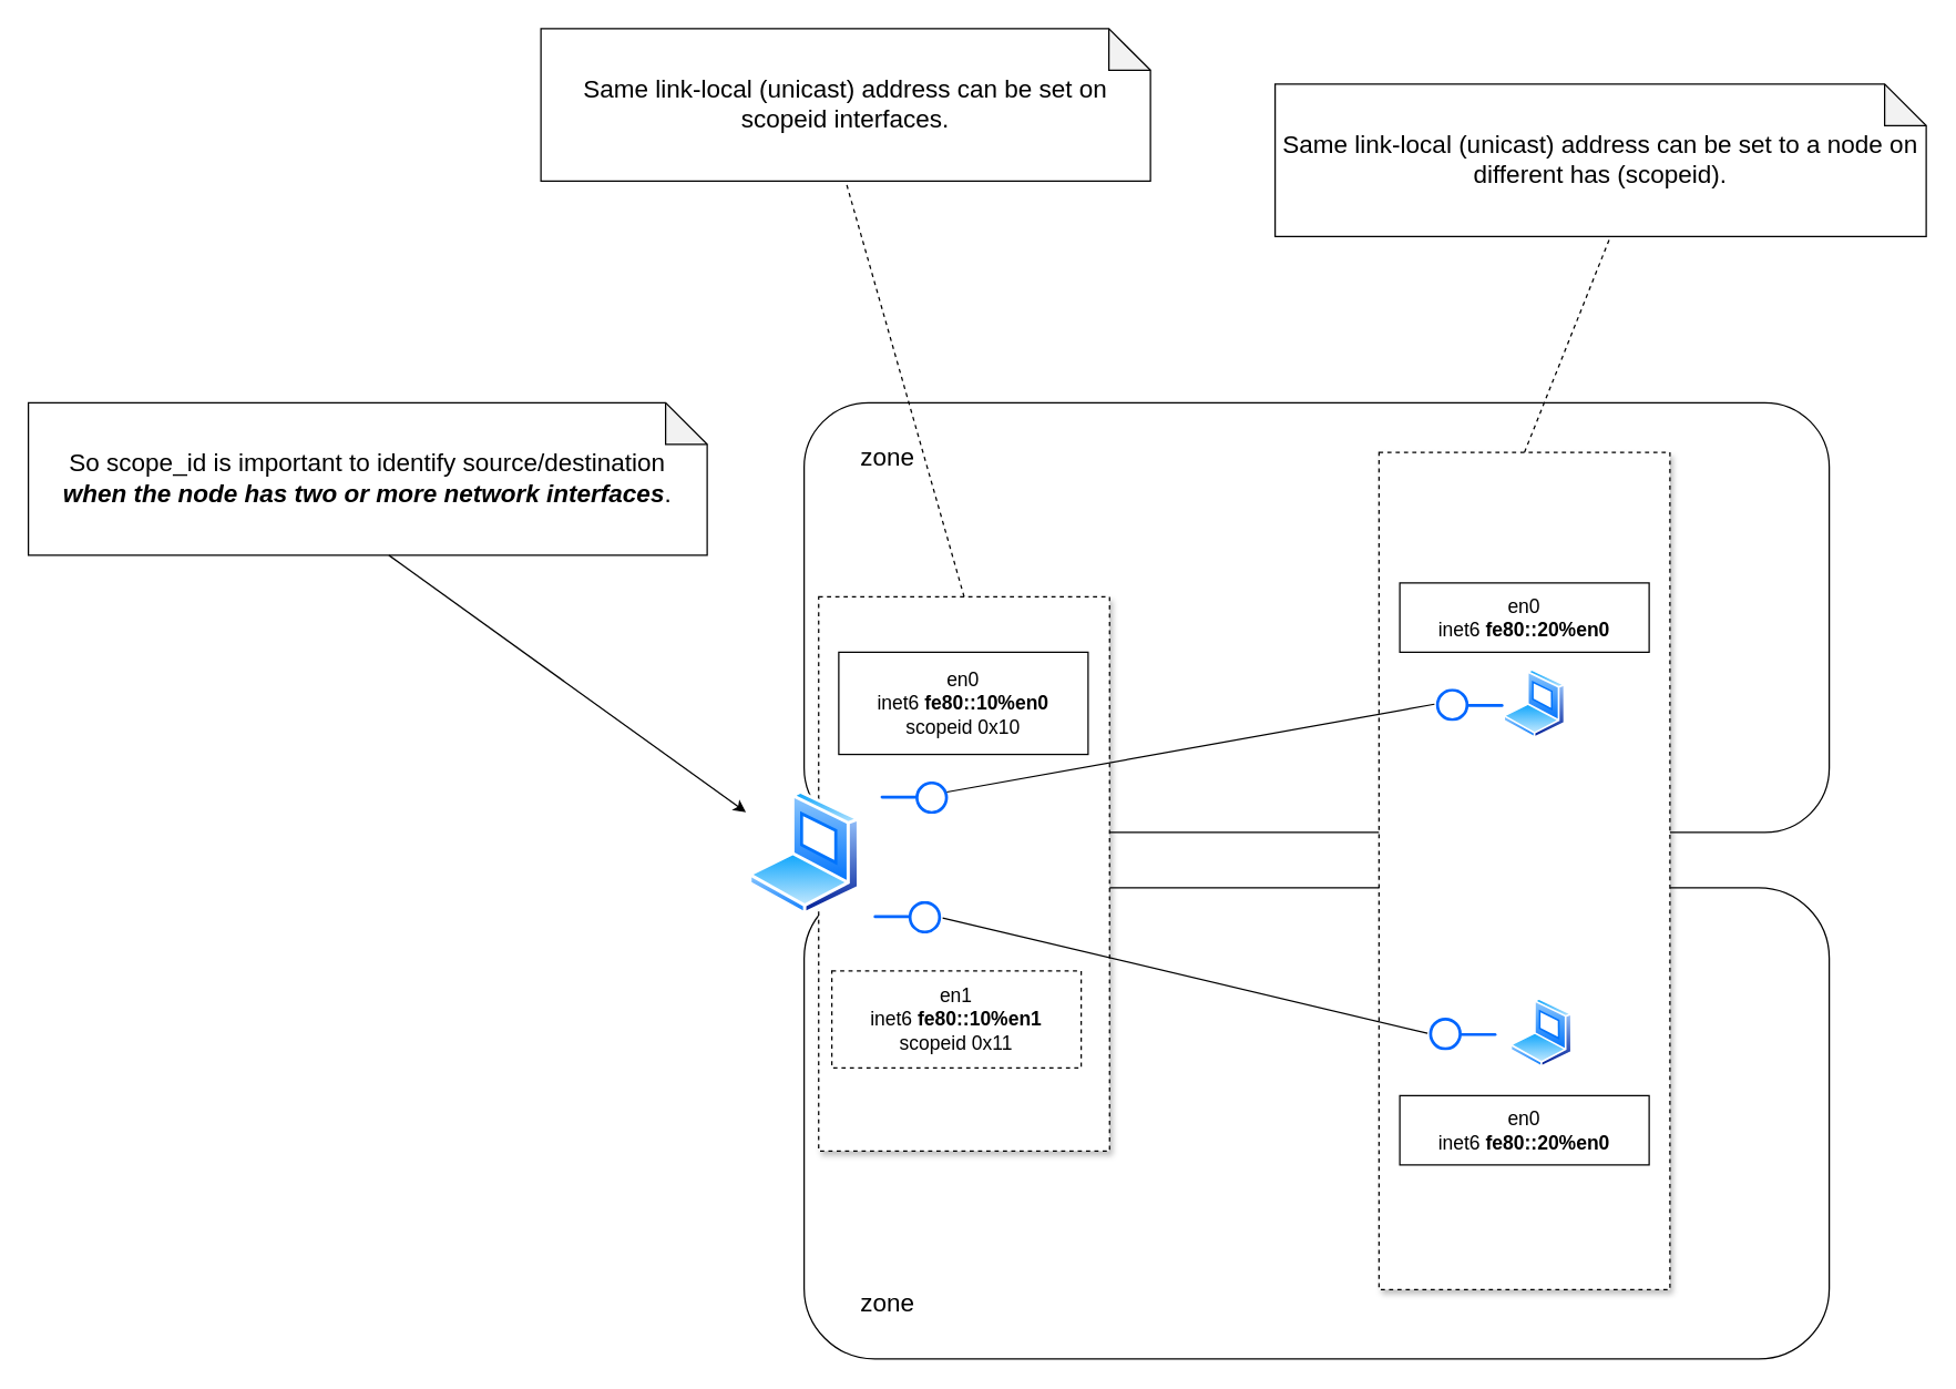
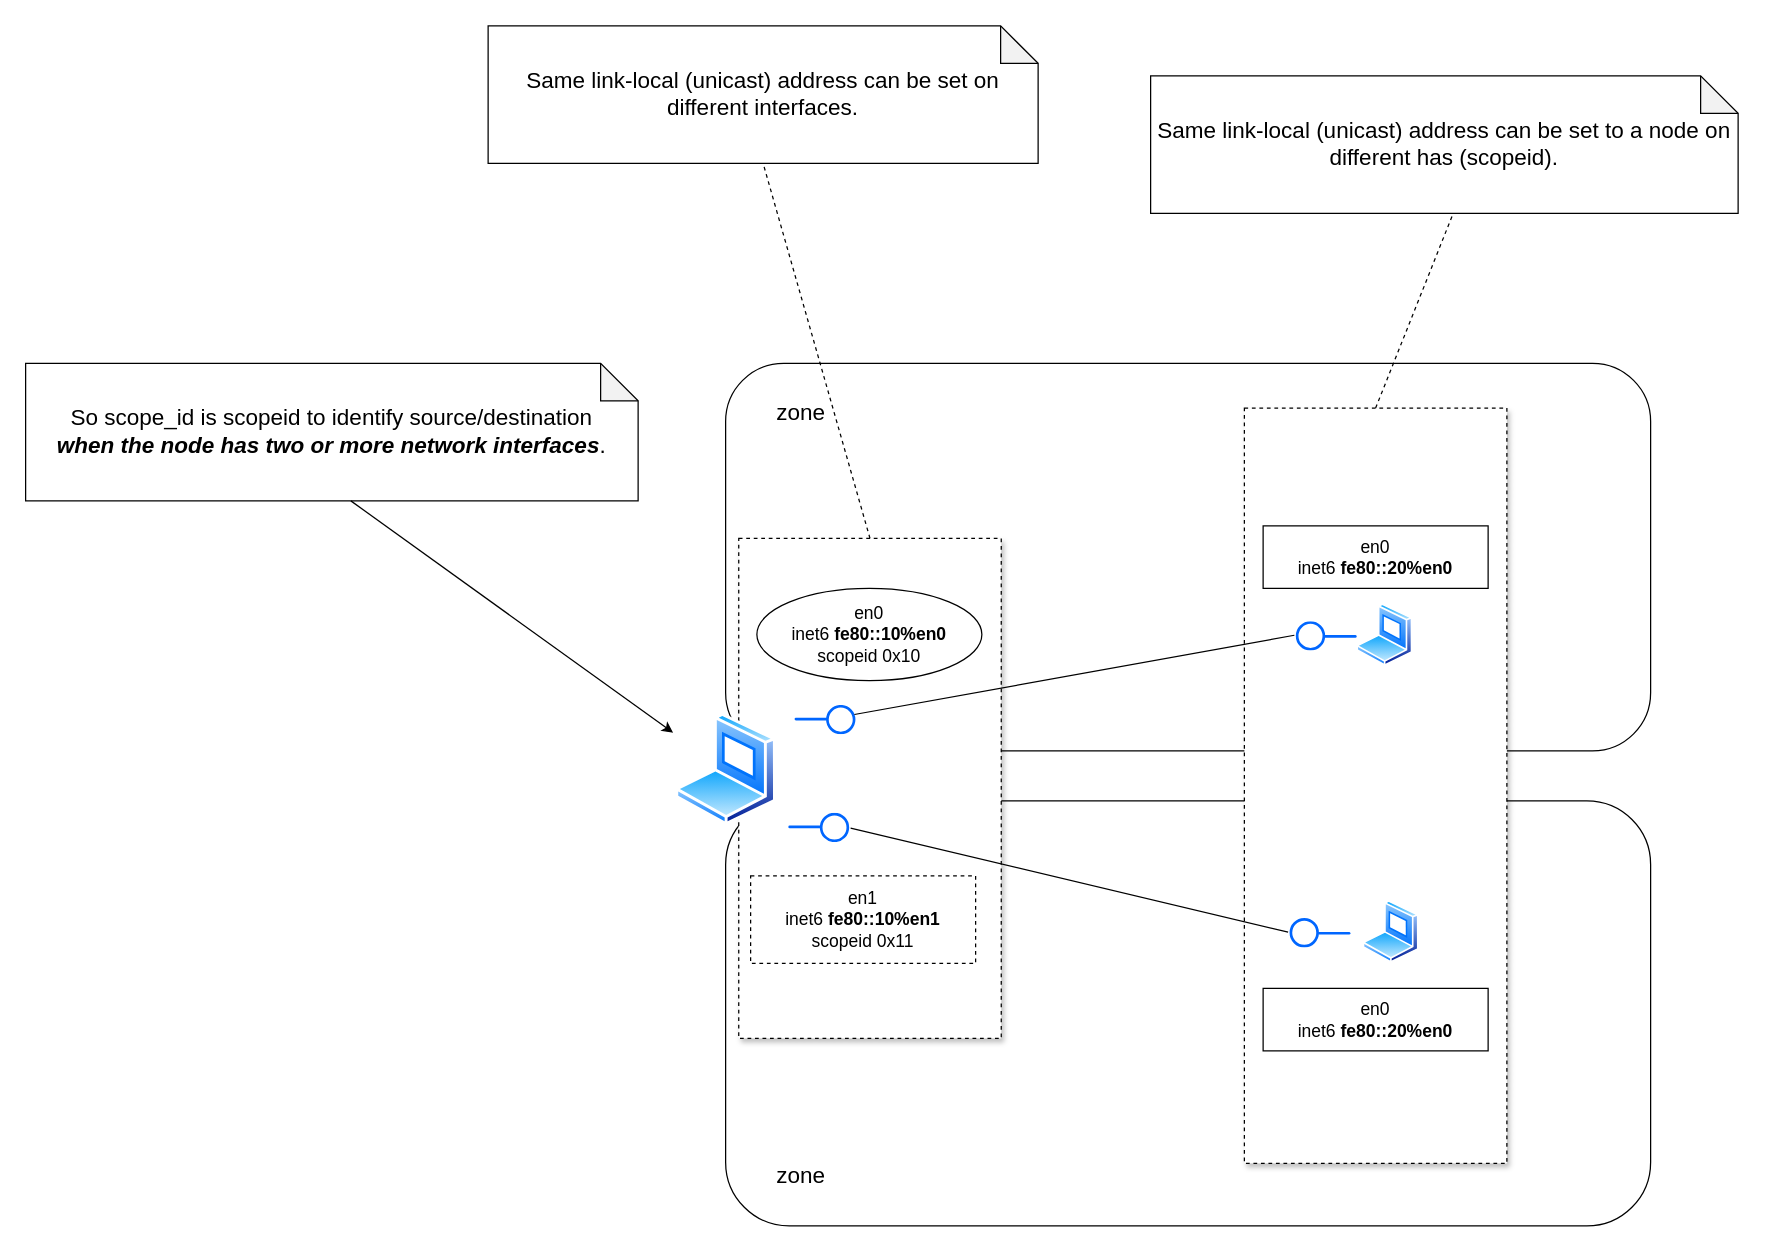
- <mxCell id="21" value="Same link-local (unicast) address can be set on scopeid interfaces." style="shape=note;whiteSpace=wrap;html=1;backgroundOutline=1;darkOpacity=0.05;fontSize=18;" vertex="1" parent="1"><mxGeometry x="390" y="20" width="440" height="110" as="geometry" /></mxCell>
+ <mxCell id="21" value="Same link-local (unicast) address can be set on different interfaces." style="shape=note;whiteSpace=wrap;html=1;backgroundOutline=1;darkOpacity=0.05;fontSize=18;" vertex="1" parent="1"><mxGeometry x="390" y="20" width="440" height="110" as="geometry" /></mxCell>
- <mxCell id="25" value="So scope_id is important to identify source/destination&lt;br&gt;&lt;b&gt;&lt;i&gt;when the node has two or more network interfaces&lt;/i&gt;&lt;/b&gt;." style="shape=note;whiteSpace=wrap;html=1;backgroundOutline=1;darkOpacity=0.05;fontSize=18;" vertex="1" parent="1"><mxGeometry x="20" y="290" width="490" height="110" as="geometry" /></mxCell>
+ <mxCell id="25" value="So scope_id is scopeid to identify source/destination&lt;br&gt;&lt;b&gt;&lt;i&gt;when the node has two or more network interfaces&lt;/i&gt;&lt;/b&gt;." style="shape=note;whiteSpace=wrap;html=1;backgroundOutline=1;darkOpacity=0.05;fontSize=18;" vertex="1" parent="1"><mxGeometry x="20" y="290" width="490" height="110" as="geometry" /></mxCell>
- <mxCell id="9" value="en0&lt;br&gt;inet6 &lt;b&gt;fe80::10%en0&lt;/b&gt;&lt;br&gt;scopeid 0x10" style="rounded=0;whiteSpace=wrap;html=1;fontSize=14;" vertex="1" parent="1"><mxGeometry x="605" y="470" width="180" height="73.75" as="geometry" /></mxCell>
+ <mxCell id="9" value="en0&lt;br&gt;inet6 &lt;b&gt;fe80::10%en0&lt;/b&gt;&lt;br&gt;scopeid 0x10" style="ellipse;whiteSpace=wrap;html=1;fontSize=14;" vertex="1" parent="1"><mxGeometry x="605" y="470" width="180" height="73.75" as="geometry" /></mxCell>
